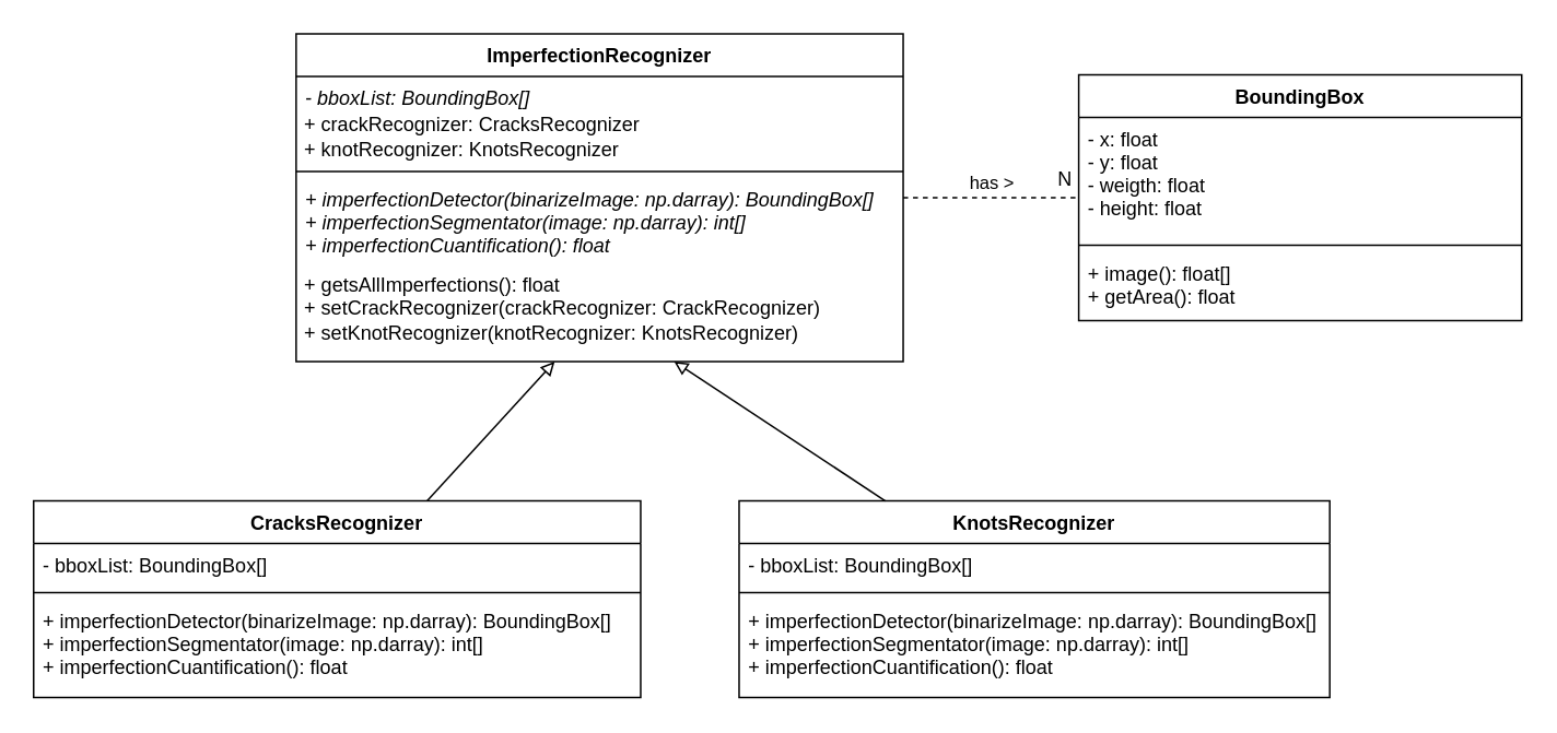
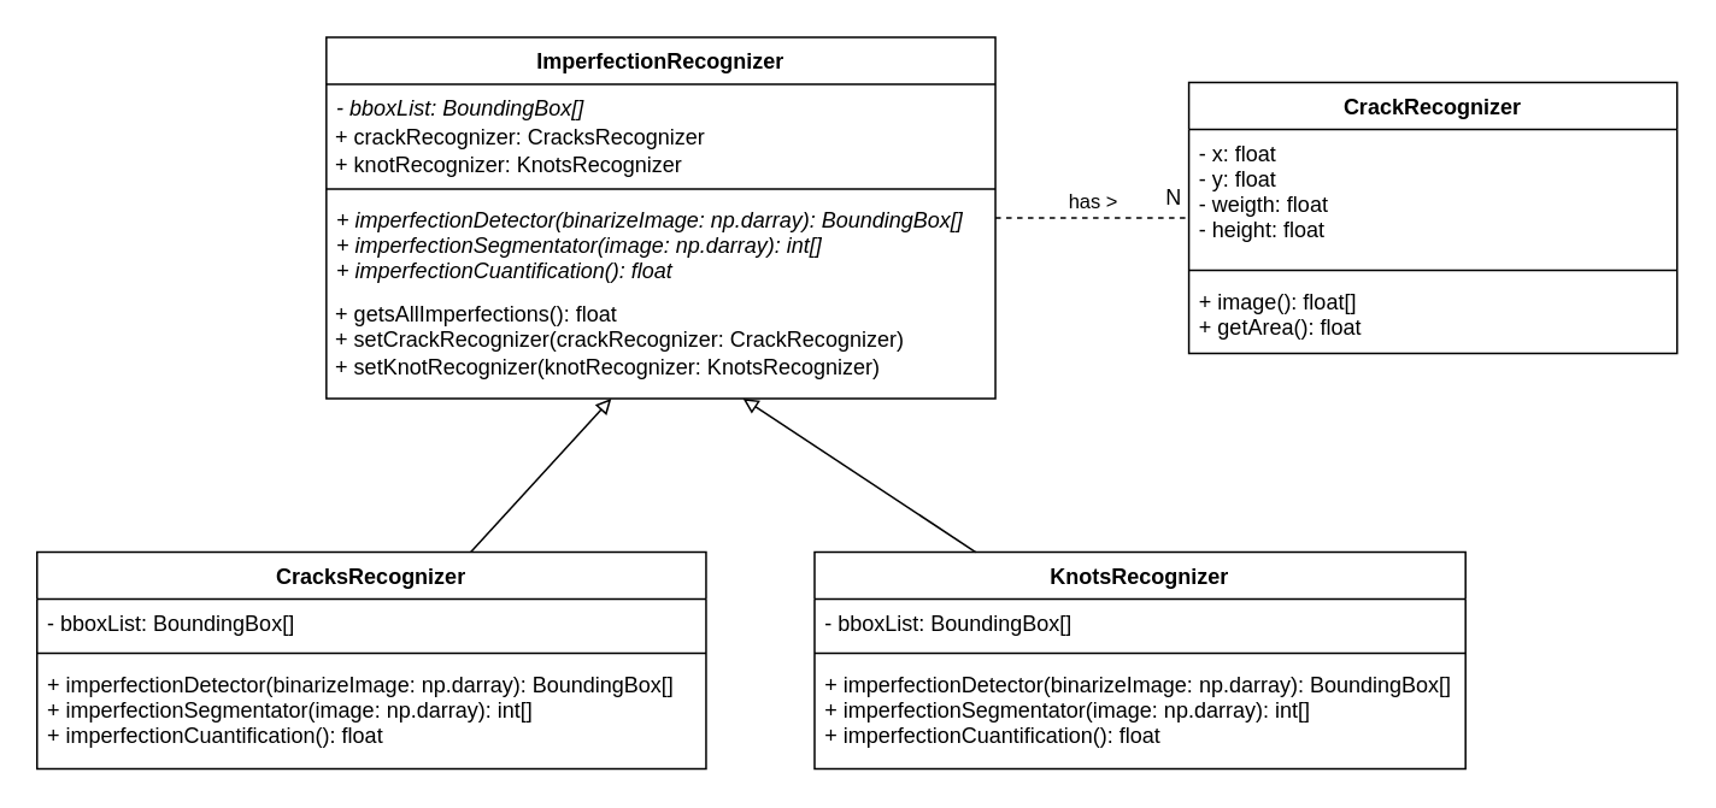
- <mxCell id="16" value="BoundingBox" style="swimlane;fontStyle=1;align=center;verticalAlign=top;childLayout=stackLayout;horizontal=1;startSize=26;horizontalStack=0;resizeParent=1;resizeParentMax=0;resizeLast=0;collapsible=1;marginBottom=0;" vertex="1" parent="1"><mxGeometry x="657" y="45" width="270" height="150" as="geometry" /></mxCell>
+ <mxCell id="16" value="CrackRecognizer" style="swimlane;fontStyle=1;align=center;verticalAlign=top;childLayout=stackLayout;horizontal=1;startSize=26;horizontalStack=0;resizeParent=1;resizeParentMax=0;resizeLast=0;collapsible=1;marginBottom=0;" vertex="1" parent="1"><mxGeometry x="657" y="45" width="270" height="150" as="geometry" /></mxCell>
